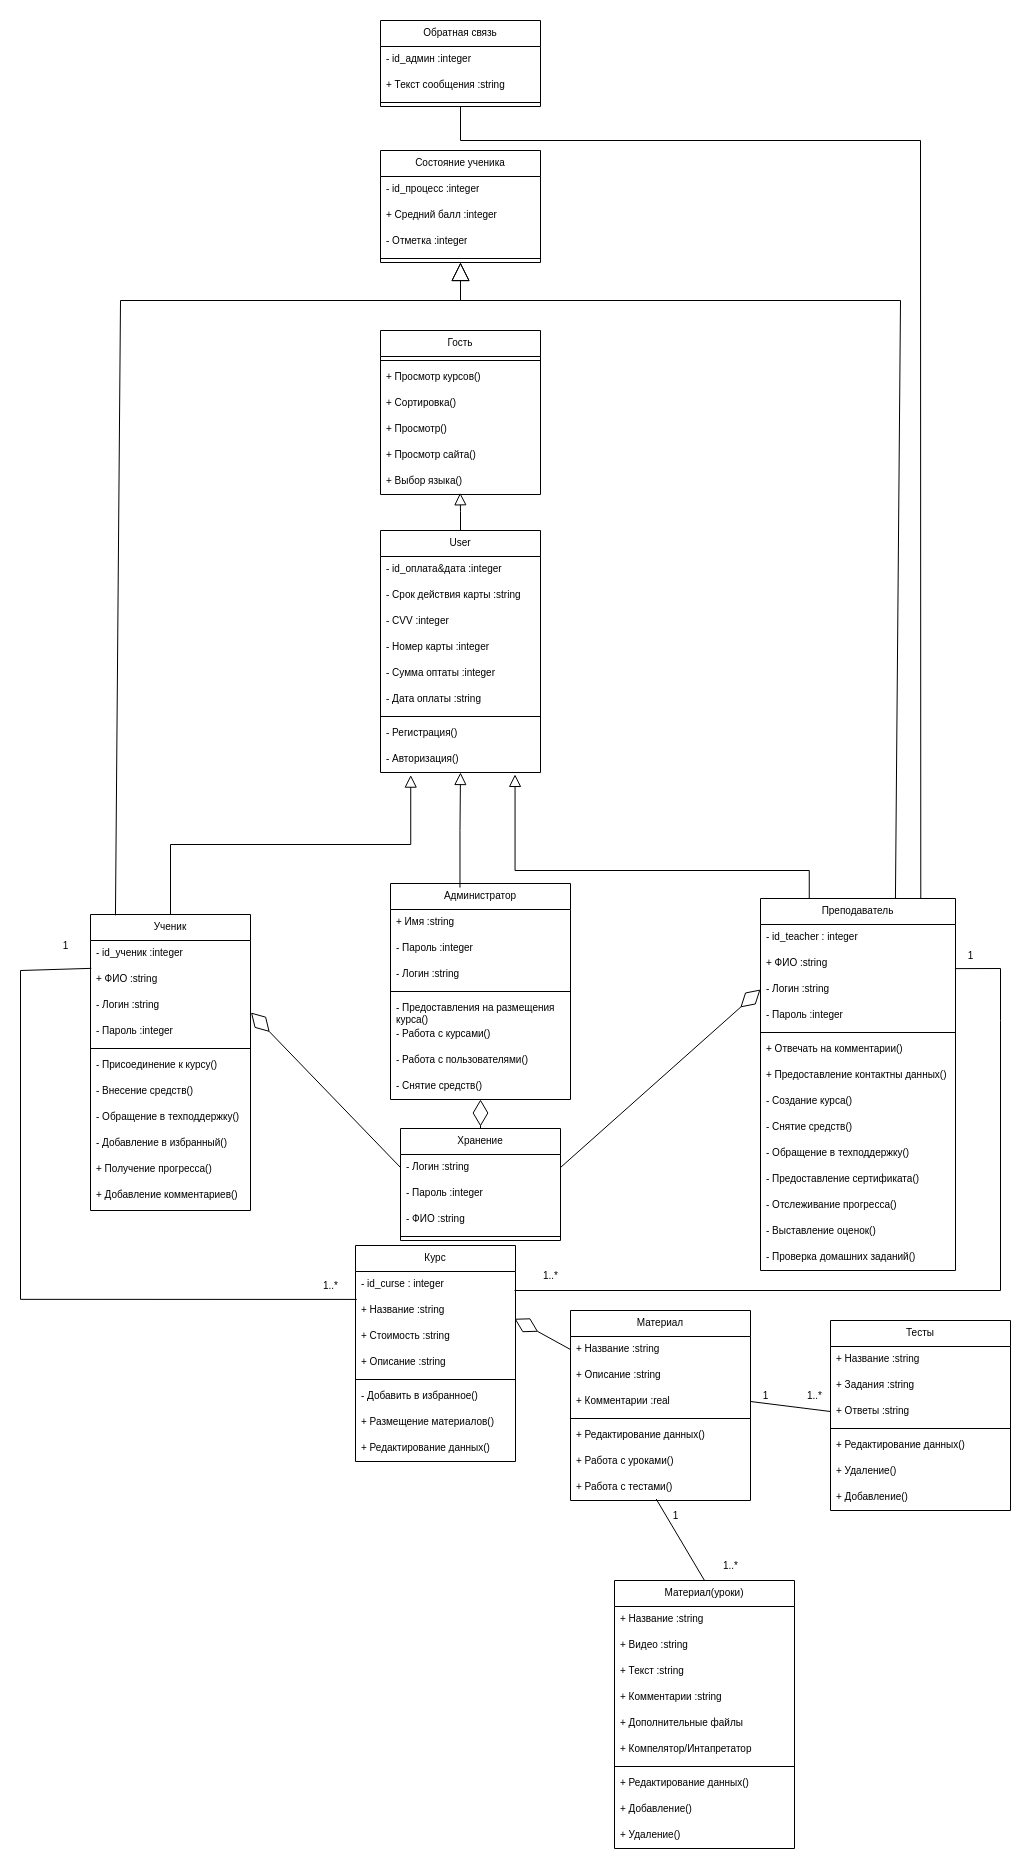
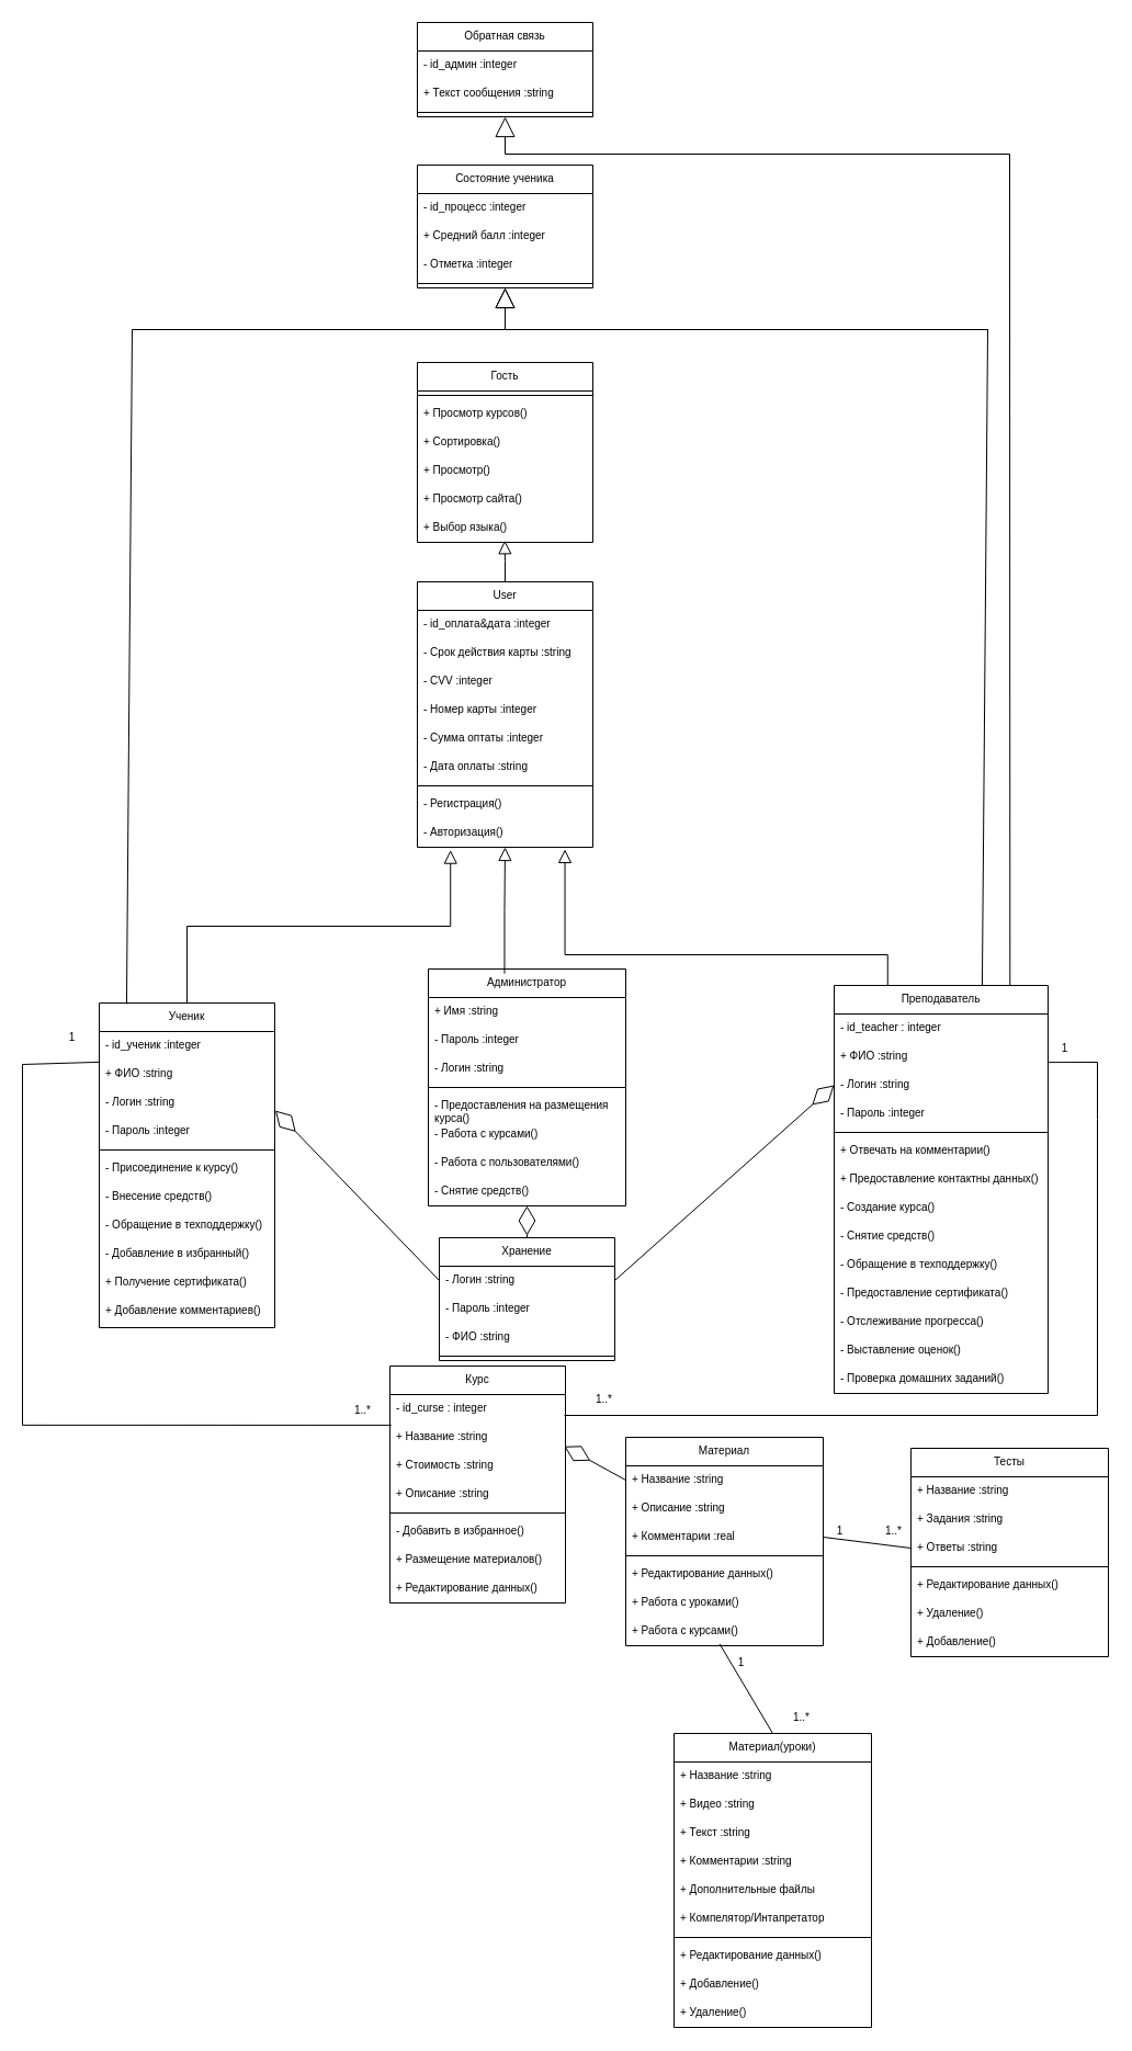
- <mxCell id="66" value="" style="endArrow=none;endSize=16;endFill=0;html=1;rounded=0;entryX=0.5;entryY=1;entryDx=0;entryDy=0;fontSize=10;exitX=0.822;exitY=-0.001;exitDx=0;exitDy=0;exitPerimeter=0;" parent="1" source="31" target="62" edge="1"><mxGeometry x="1" y="-192" width="160" relative="1" as="geometry"><mxPoint x="640" y="610" as="sourcePoint" /><mxPoint x="740" y="-330" as="targetPoint" /><Array as="points"><mxPoint x="920" y="140" /><mxPoint x="460" y="140" /></Array><mxPoint x="120" y="-42" as="offset" /></mxGeometry></mxCell>
+ <mxCell id="66" value="" style="endArrow=block;endSize=16;endFill=0;html=1;rounded=0;entryX=0.5;entryY=1;entryDx=0;entryDy=0;fontSize=10;exitX=0.822;exitY=-0.001;exitDx=0;exitDy=0;exitPerimeter=0;" parent="1" source="31" target="62" edge="1"><mxGeometry x="1" y="-192" width="160" relative="1" as="geometry"><mxPoint x="640" y="610" as="sourcePoint" /><mxPoint x="740" y="-330" as="targetPoint" /><Array as="points"><mxPoint x="920" y="140" /><mxPoint x="460" y="140" /></Array><mxPoint x="120" y="-42" as="offset" /></mxGeometry></mxCell>
- <mxCell id="29" value="+ Получение прогресса() " style="text;align=left;verticalAlign=top;spacingLeft=4;spacingRight=4;overflow=hidden;rotatable=0;points=[[0,0.5],[1,0.5]];portConstraint=eastwest;fontSize=10;" parent="19" vertex="1"><mxGeometry y="242" width="160" height="26" as="geometry" /></mxCell>
+ <mxCell id="29" value="+ Получение сертификата() " style="text;align=left;verticalAlign=top;spacingLeft=4;spacingRight=4;overflow=hidden;rotatable=0;points=[[0,0.5],[1,0.5]];portConstraint=eastwest;fontSize=10;" parent="19" vertex="1"><mxGeometry y="242" width="160" height="26" as="geometry" /></mxCell>
- <mxCell id="77" value="+ Работа с тестами()" style="text;html=1;strokeColor=none;fillColor=none;align=left;verticalAlign=top;spacingLeft=4;spacingRight=4;whiteSpace=wrap;overflow=hidden;rotatable=0;points=[[0,0.5],[1,0.5]];portConstraint=eastwest;fontSize=10;" parent="70" vertex="1"><mxGeometry y="164" width="180" height="26" as="geometry" /></mxCell>
+ <mxCell id="77" value="+ Работа с курсами()" style="text;html=1;strokeColor=none;fillColor=none;align=left;verticalAlign=top;spacingLeft=4;spacingRight=4;whiteSpace=wrap;overflow=hidden;rotatable=0;points=[[0,0.5],[1,0.5]];portConstraint=eastwest;fontSize=10;" parent="70" vertex="1"><mxGeometry y="164" width="180" height="26" as="geometry" /></mxCell>
